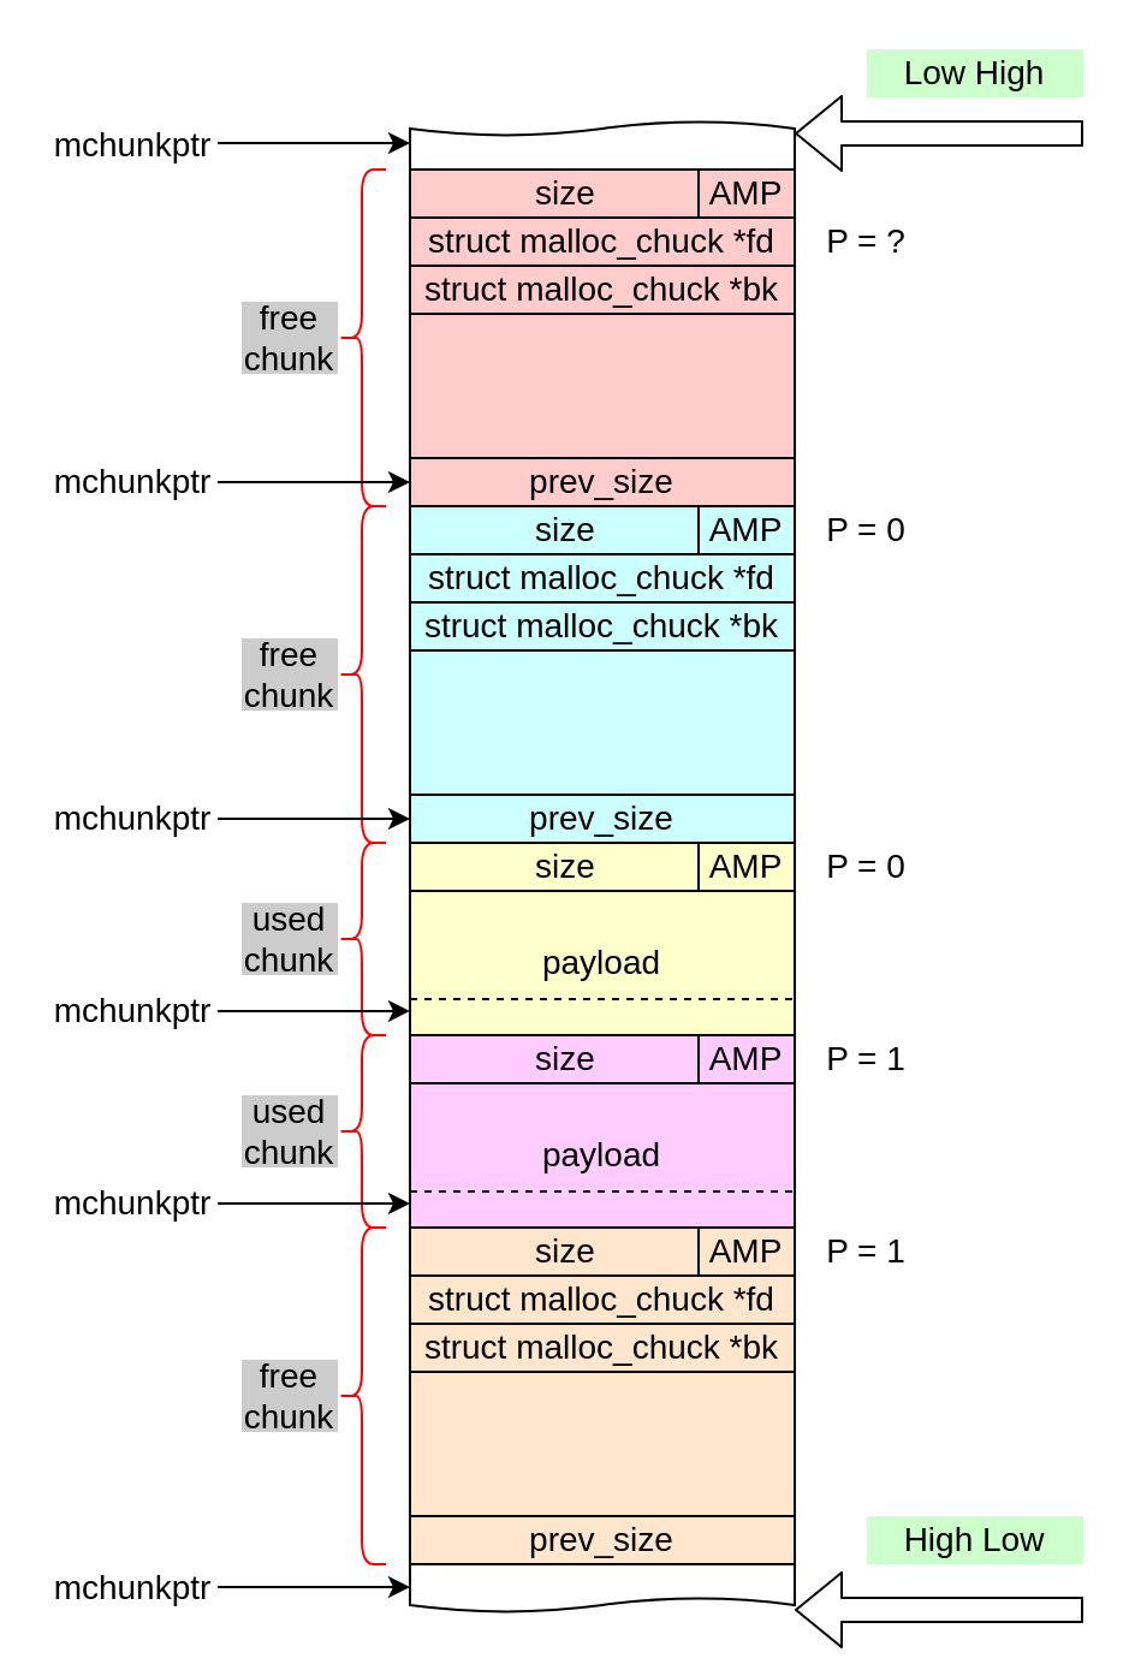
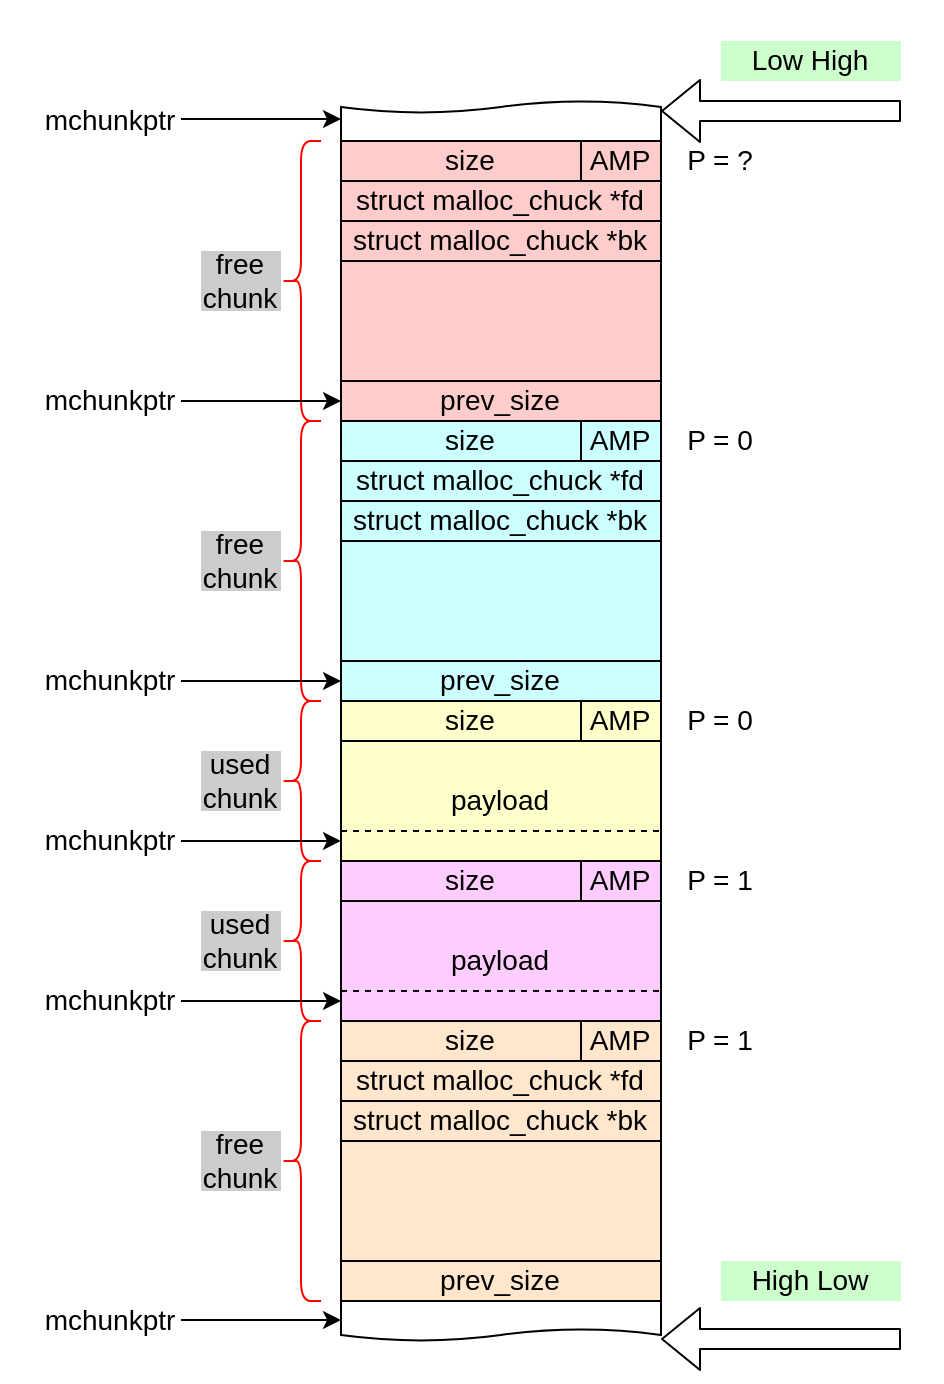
- <mxCell id="29" value="P = ?" style="text;html=1;strokeColor=none;fillColor=none;align=center;verticalAlign=middle;whiteSpace=wrap;rounded=0;fontSize=14;fontStyle=0" parent="1" vertex="1"><mxGeometry x="340" y="90" width="40" height="20" as="geometry" /></mxCell>
+ <mxCell id="29" value="P = ?" style="text;html=1;strokeColor=none;fillColor=none;align=center;verticalAlign=middle;whiteSpace=wrap;rounded=0;fontSize=14;fontStyle=0" parent="1" vertex="1"><mxGeometry x="340" y="70" width="40" height="20" as="geometry" /></mxCell>
